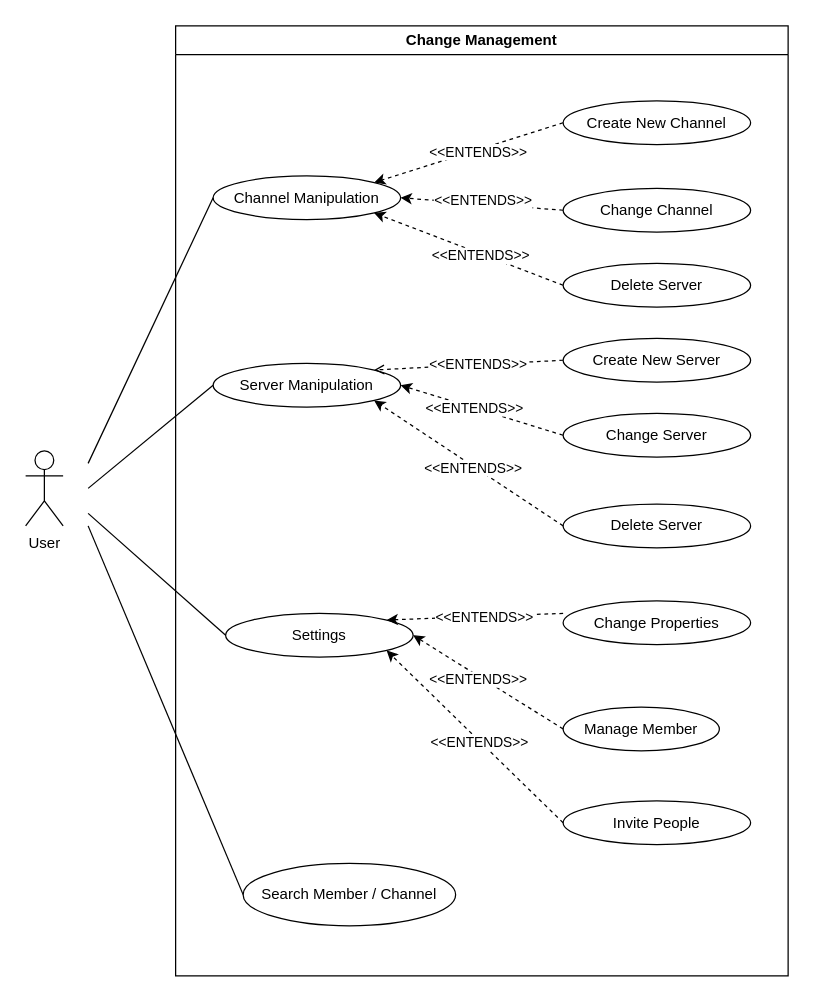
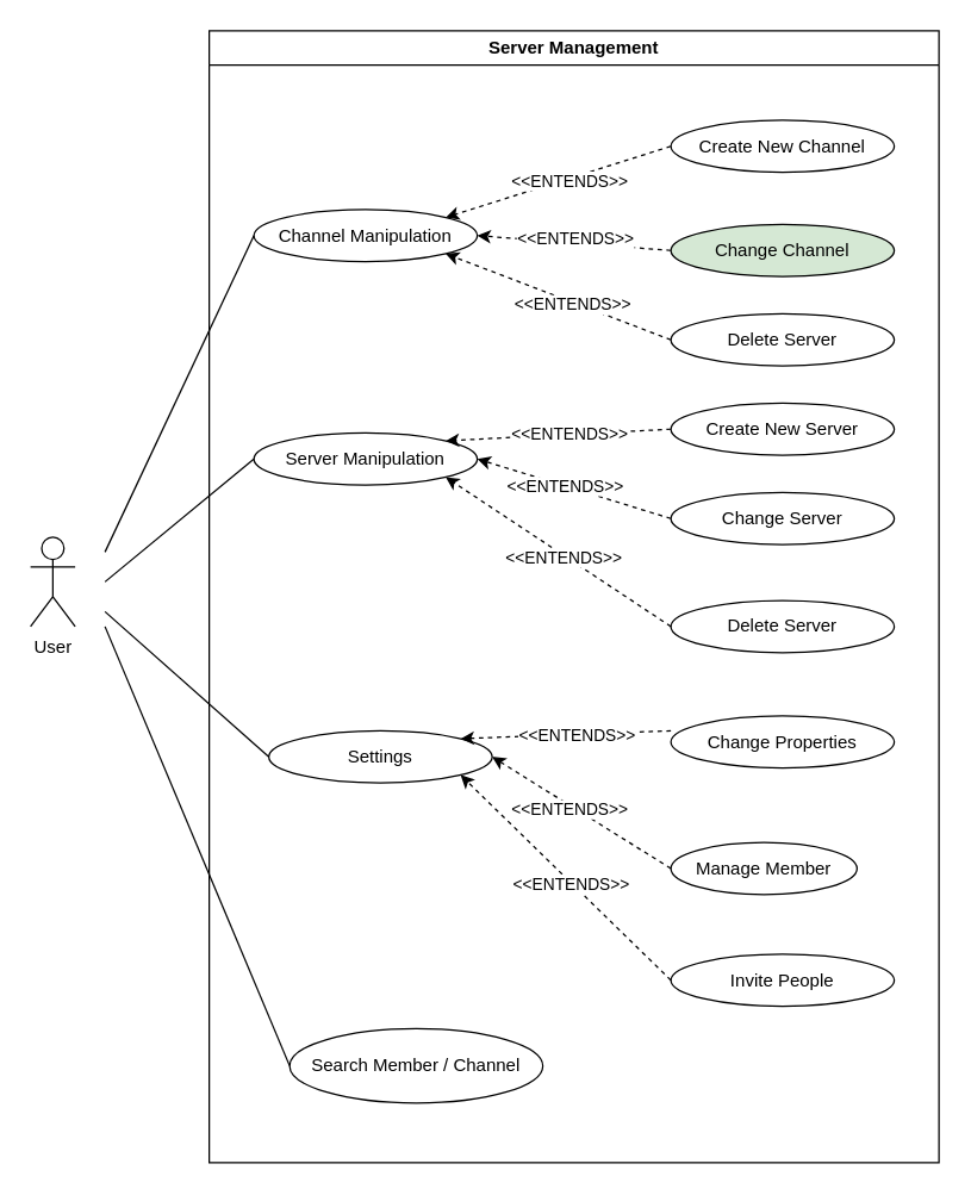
- <mxCell id="2" value="Change Management" style="swimlane;whiteSpace=wrap;html=1;" parent="1" vertex="1"><mxGeometry x="140" y="20" width="490" height="760" as="geometry" /></mxCell>
+ <mxCell id="2" value="Server Management" style="swimlane;whiteSpace=wrap;html=1;" parent="1" vertex="1"><mxGeometry x="140" y="20" width="490" height="760" as="geometry" /></mxCell>
- <mxCell id="7" value="Change Channel" style="ellipse;whiteSpace=wrap;html=1;" parent="2" vertex="1"><mxGeometry x="310" y="130" width="150" height="35" as="geometry" /></mxCell>
+ <mxCell id="7" value="Change Channel" style="ellipse;whiteSpace=wrap;html=1;fillColor=#d5e8d4;" parent="2" vertex="1"><mxGeometry x="310" y="130" width="150" height="35" as="geometry" /></mxCell>
- <mxCell id="22" value="" style="endArrow=open;html=1;rounded=0;exitX=0;exitY=0.5;exitDx=0;exitDy=0;entryX=1;entryY=0;entryDx=0;entryDy=0;dashed=1;" parent="2" source="8" target="4" edge="1"><mxGeometry width="50" height="50" relative="1" as="geometry"><mxPoint x="200" y="280" as="sourcePoint" /><mxPoint x="250" y="230" as="targetPoint" /></mxGeometry></mxCell>
+ <mxCell id="22" value="" style="endArrow=classic;html=1;rounded=0;exitX=0;exitY=0.5;exitDx=0;exitDy=0;entryX=1;entryY=0;entryDx=0;entryDy=0;dashed=1;" parent="2" source="8" target="4" edge="1"><mxGeometry width="50" height="50" relative="1" as="geometry"><mxPoint x="200" y="280" as="sourcePoint" /><mxPoint x="250" y="230" as="targetPoint" /></mxGeometry></mxCell>
